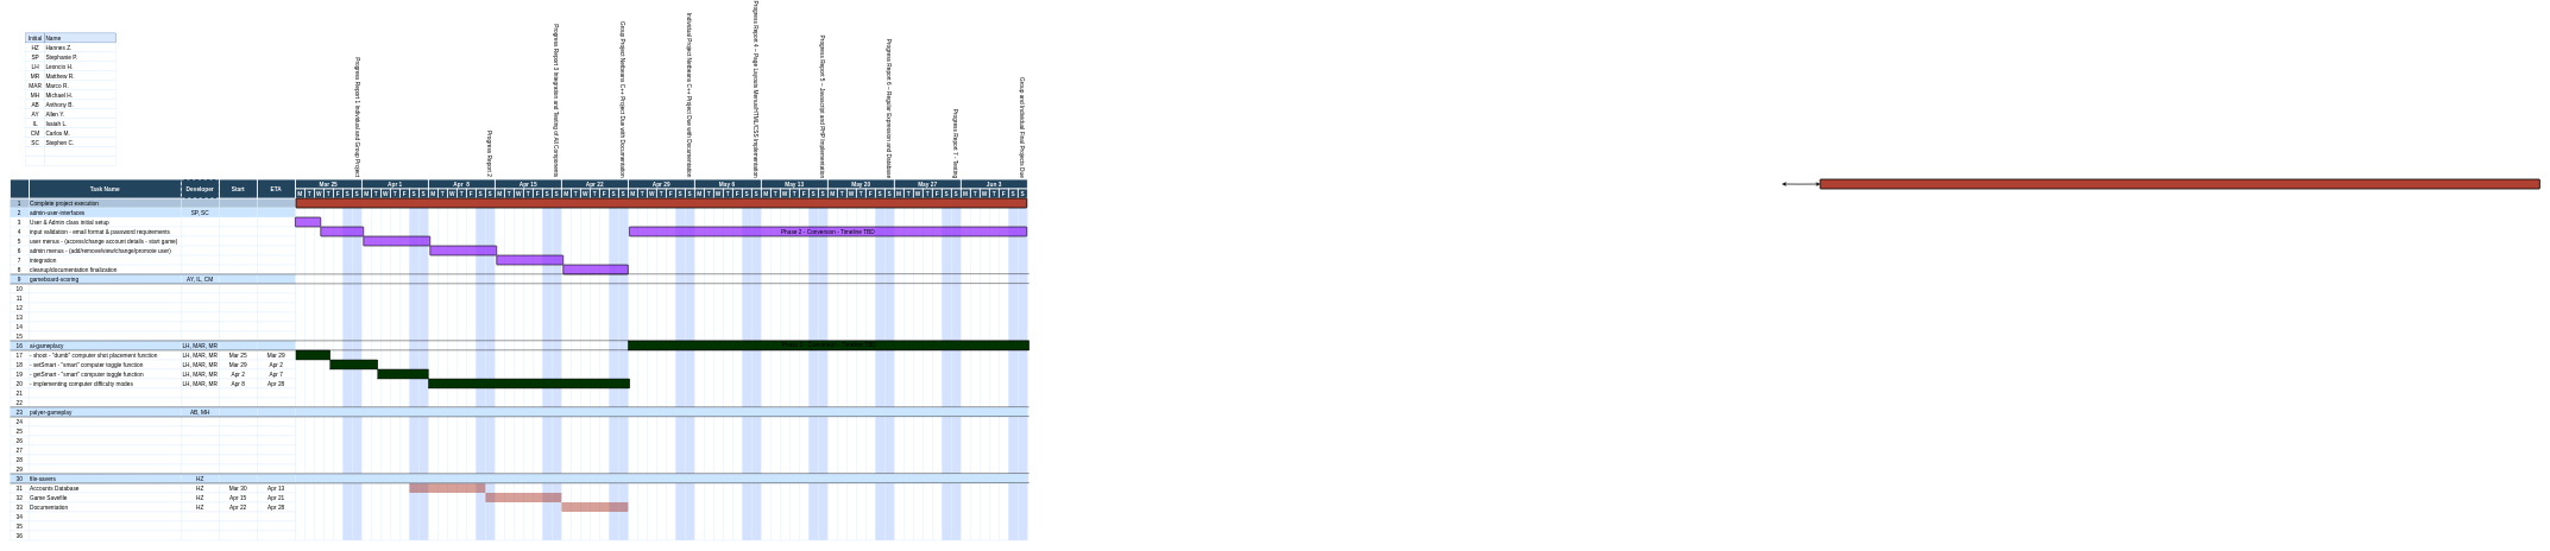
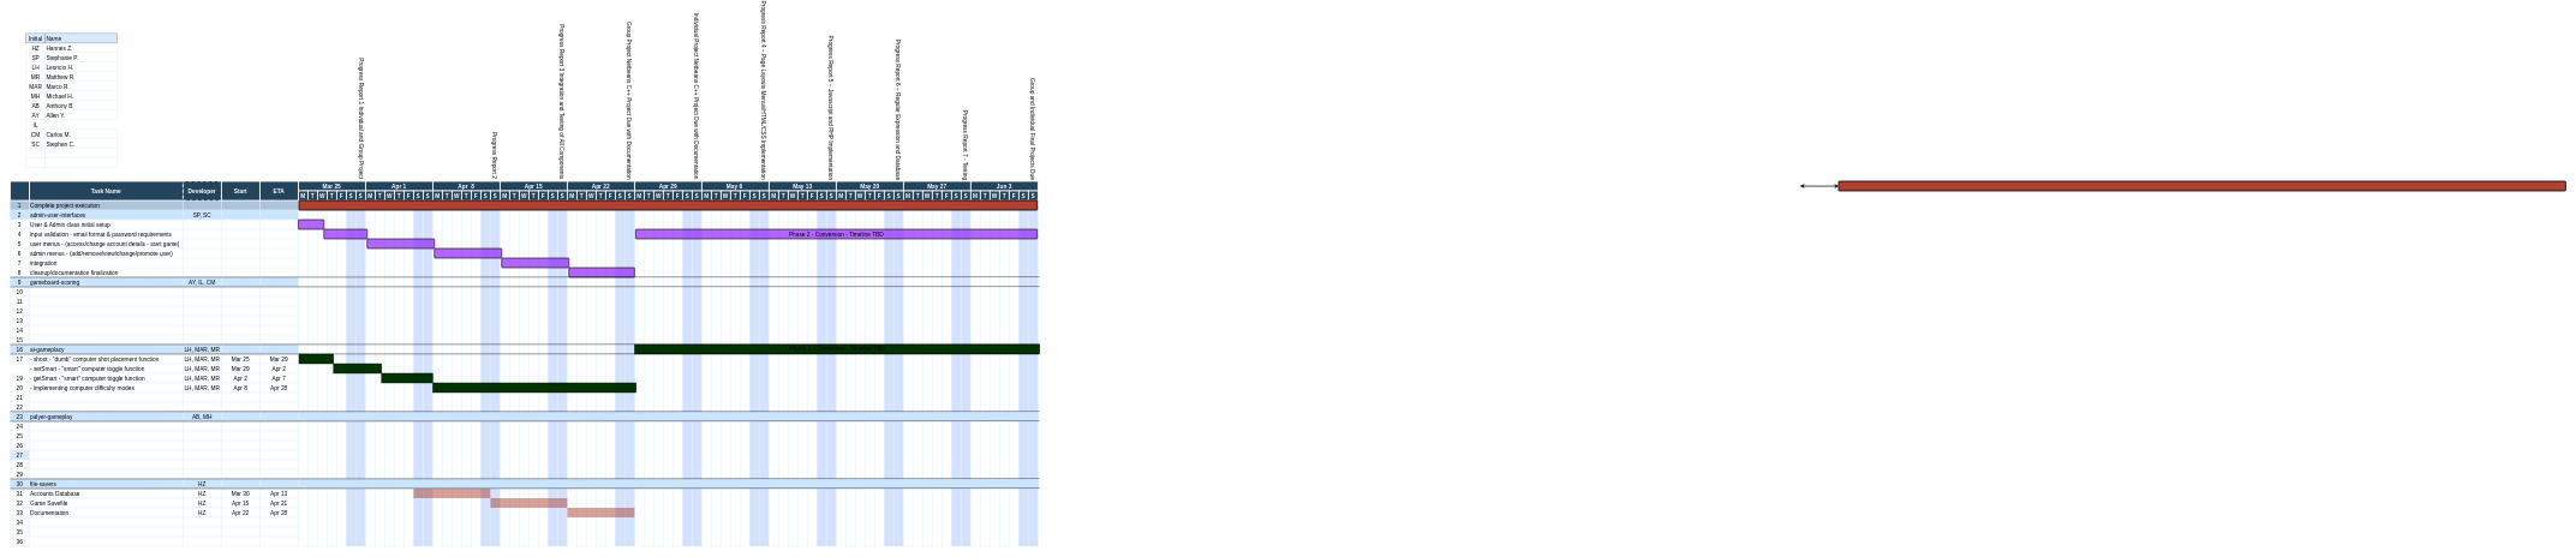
- <mxCell id="385" value="Isaiah L." style="align=left;strokeColor=#DEEDFF" parent="1" vertex="1"><mxGeometry x="94" y="199.87" width="150.0" height="20" as="geometry" /></mxCell>
- <mxCell id="88" value="18" style="strokeColor=#DEEDFF" parent="1" vertex="1"><mxGeometry x="20.5" y="708" width="40" height="20" as="geometry" /></mxCell>
- <mxCell id="123" value="26" style="ellipse;strokeColor=#DEEDFF;" parent="1" vertex="1"><mxGeometry x="20.5" y="868" width="40" height="20" as="geometry" /></mxCell>
+ <mxCell id="123" value="26" style="strokeColor=#DEEDFF" parent="1" vertex="1"><mxGeometry x="20.5" y="868" width="40" height="20" as="geometry" /></mxCell>
- <mxCell id="237" value="27" style="strokeColor=#DEEDFF" parent="1" vertex="1"><mxGeometry x="20.5" y="888" width="40" height="20" as="geometry" /></mxCell>
+ <mxCell id="237" value="27" style="strokeColor=#DEEDFF;fillColor=#dae8fc;" parent="1" vertex="1"><mxGeometry x="20.5" y="888" width="40" height="20" as="geometry" /></mxCell>
